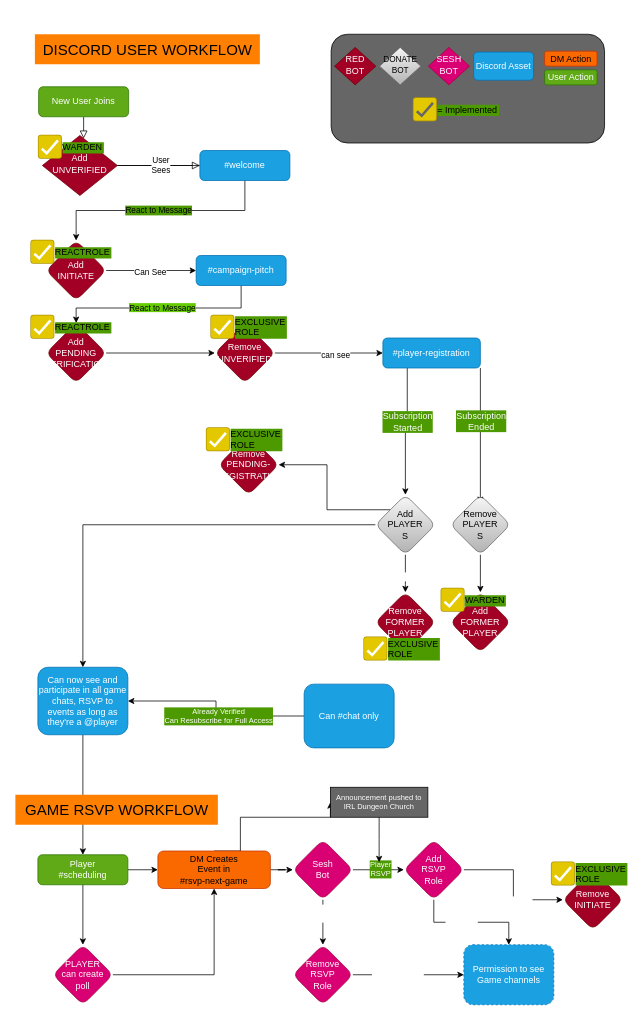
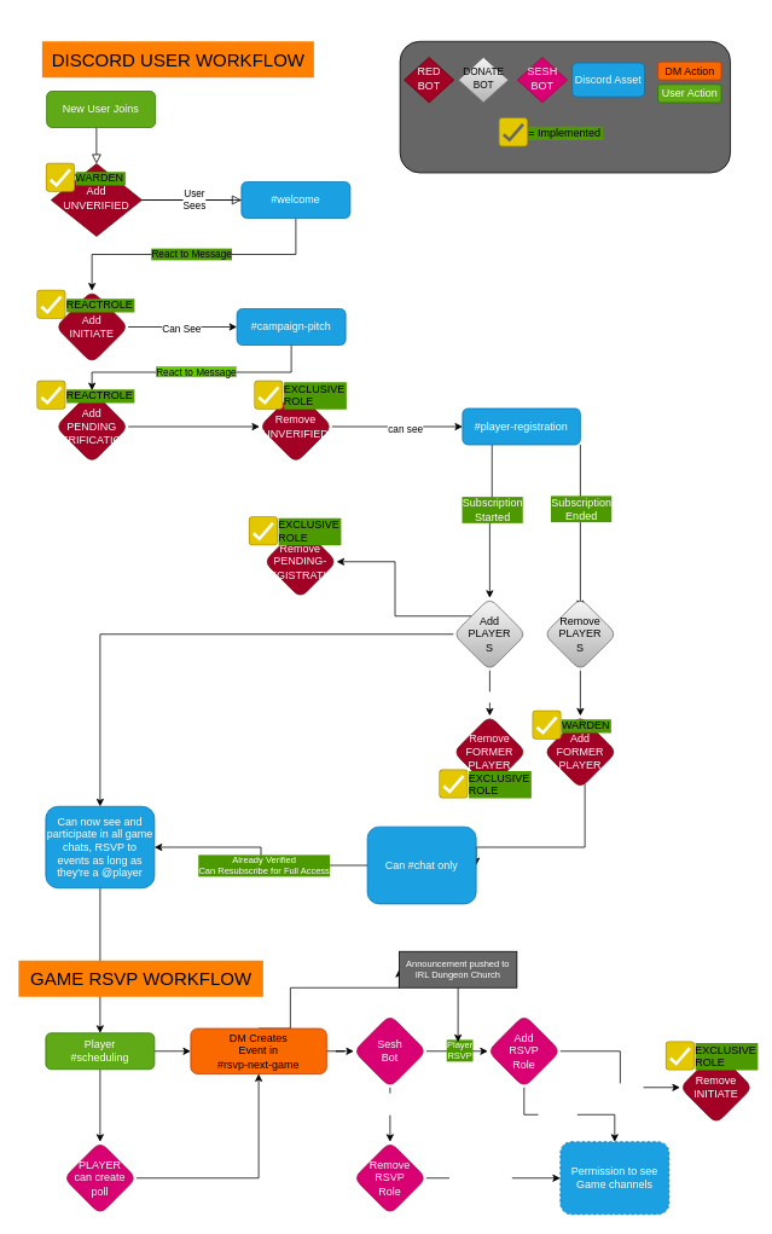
- <mxCell id="4" value="New User Joins" style="rounded=1;whiteSpace=wrap;html=1;fontSize=12;glass=0;strokeWidth=1;shadow=0;fillColor=#60a917;fontColor=#ffffff;strokeColor=#2D7600;" parent="1" vertex="1"><mxGeometry x="51" y="115" width="120" height="40" as="geometry" /></mxCell>
+ <mxCell id="4" value="New User Joins" style="rounded=1;whiteSpace=wrap;html=1;fontSize=12;glass=0;strokeWidth=1;shadow=0;fillColor=#60a917;fontColor=#ffffff;strokeColor=#2D7600;" parent="1" vertex="1"><mxGeometry x="51" y="100" width="120" height="40" as="geometry" /></mxCell>
+ <mxCell id="31" style="edgeStyle=orthogonalEdgeStyle;rounded=0;orthogonalLoop=1;jettySize=auto;html=1;entryX=1;entryY=0.5;entryDx=0;entryDy=0;labelBackgroundColor=#4D9900;fontSize=10;fontColor=#000000;" parent="1" source="32" target="37" edge="1"><mxGeometry relative="1" as="geometry"><Array as="points"><mxPoint x="645" y="934" /></Array></mxGeometry></mxCell>
